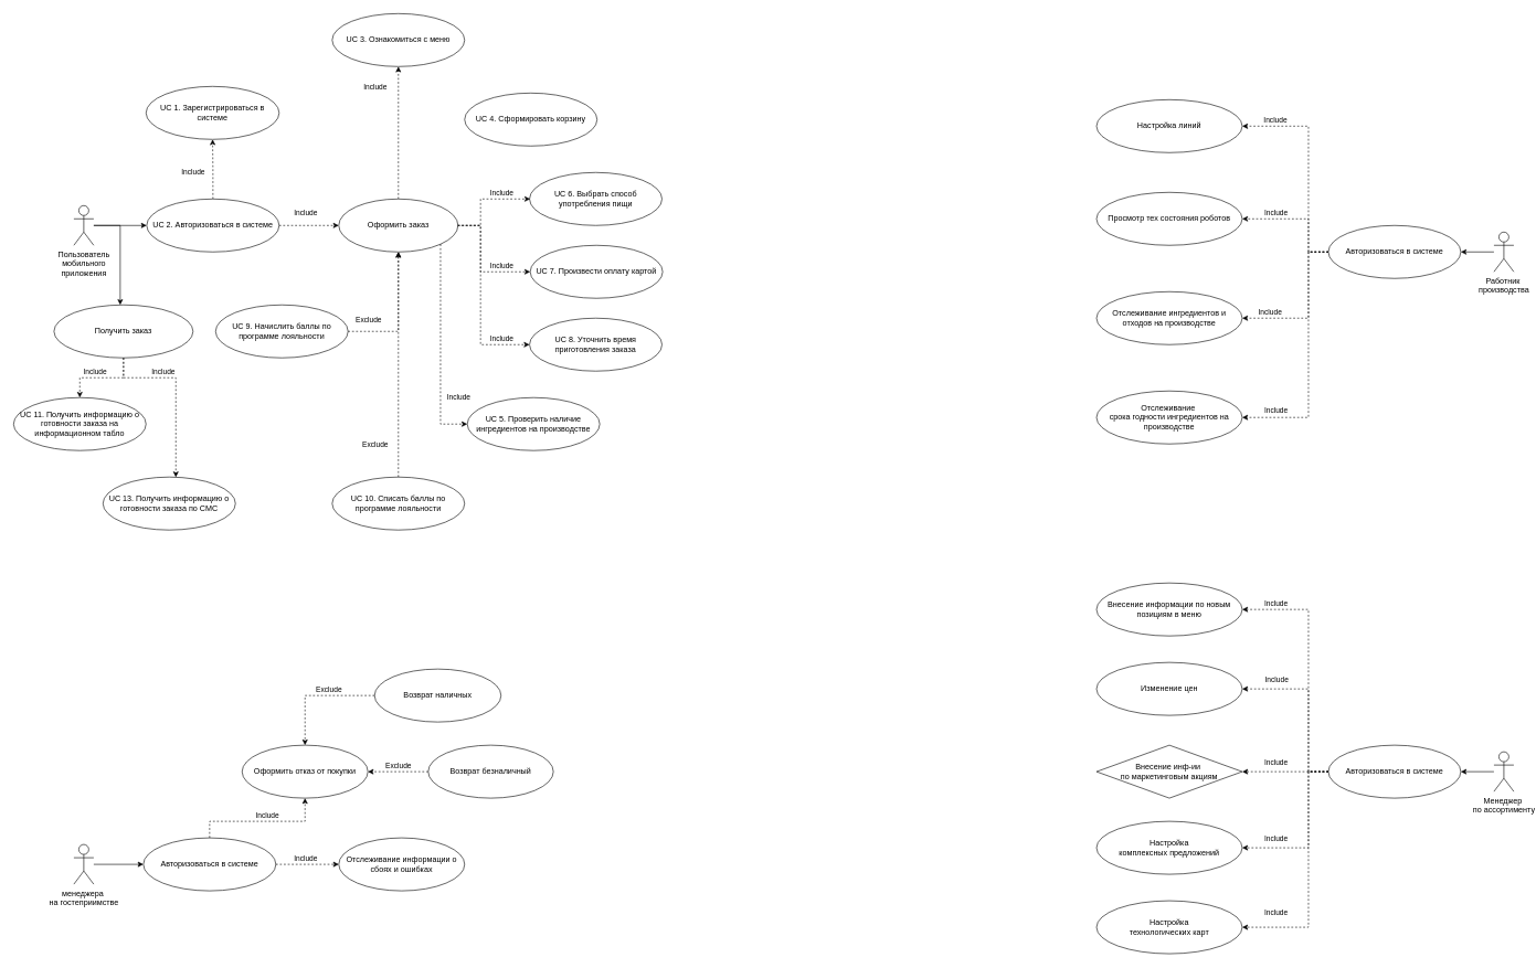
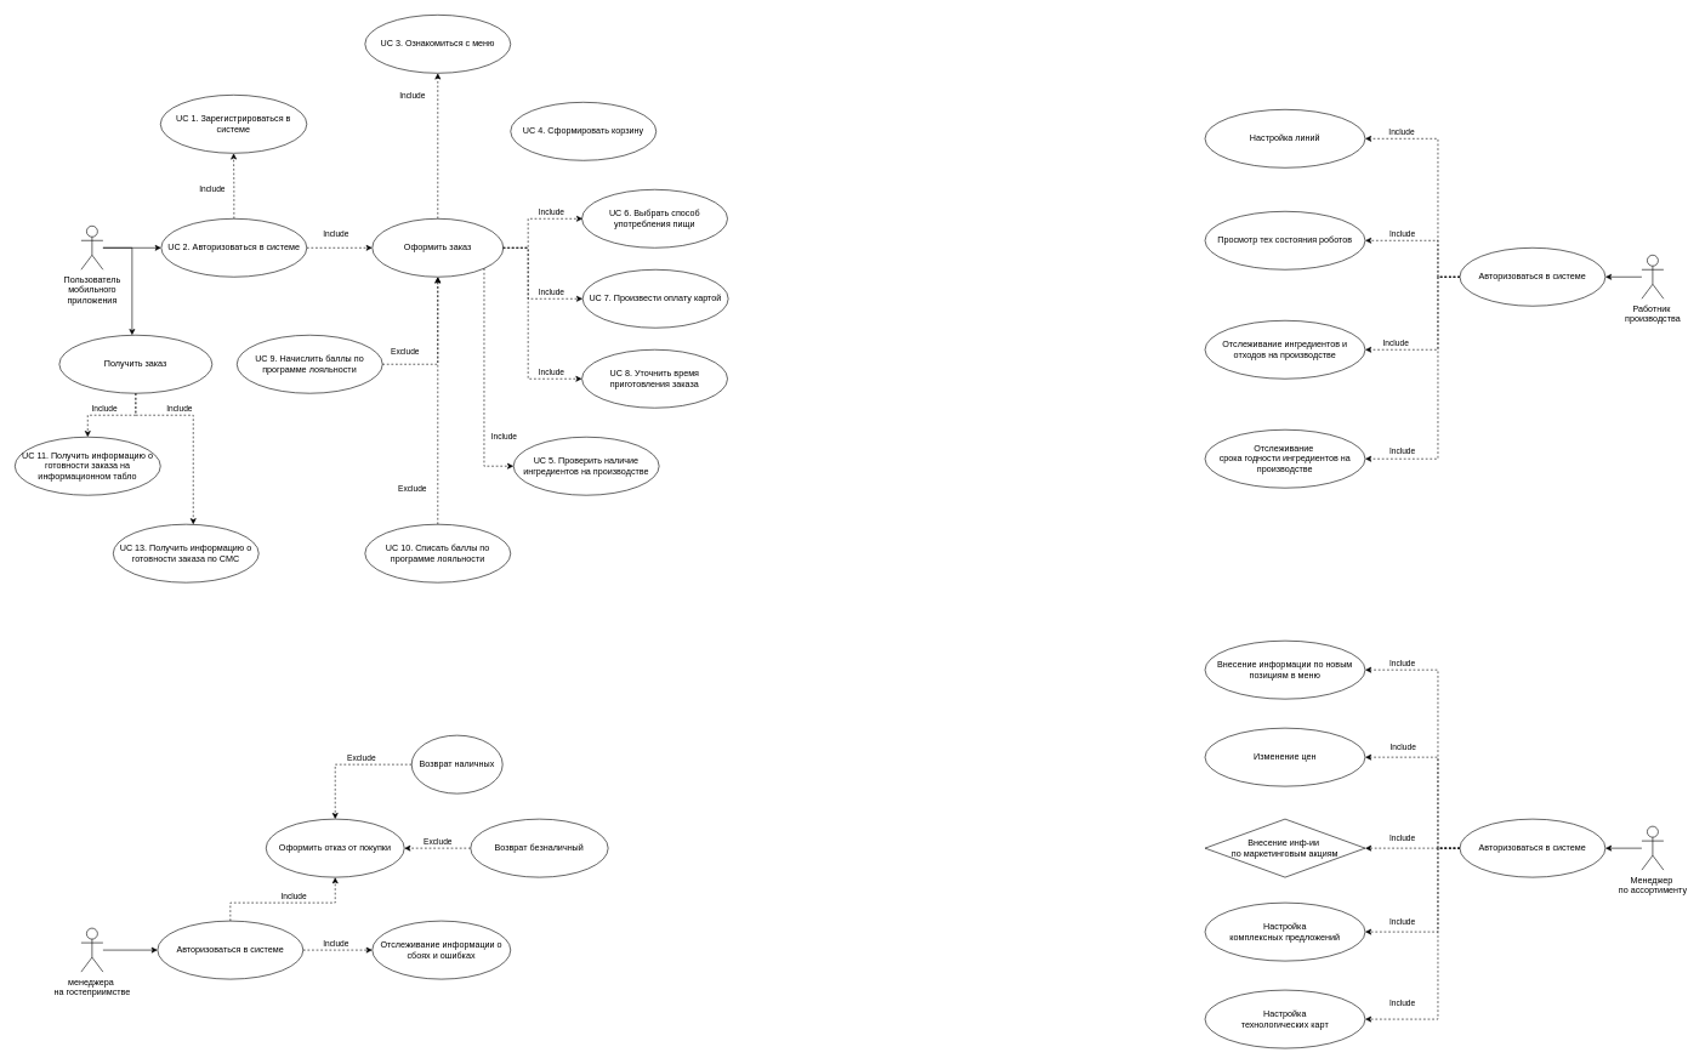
- <mxCell id="20" value="Возврат наличных" style="ellipse;whiteSpace=wrap;html=1;" parent="1" vertex="1"><mxGeometry x="565" y="1010" width="191" height="80" as="geometry" /></mxCell>
+ <mxCell id="20" value="Возврат наличных" style="ellipse;whiteSpace=wrap;html=1;" parent="1" vertex="1"><mxGeometry x="565" y="1010" width="125" height="80" as="geometry" /></mxCell>
